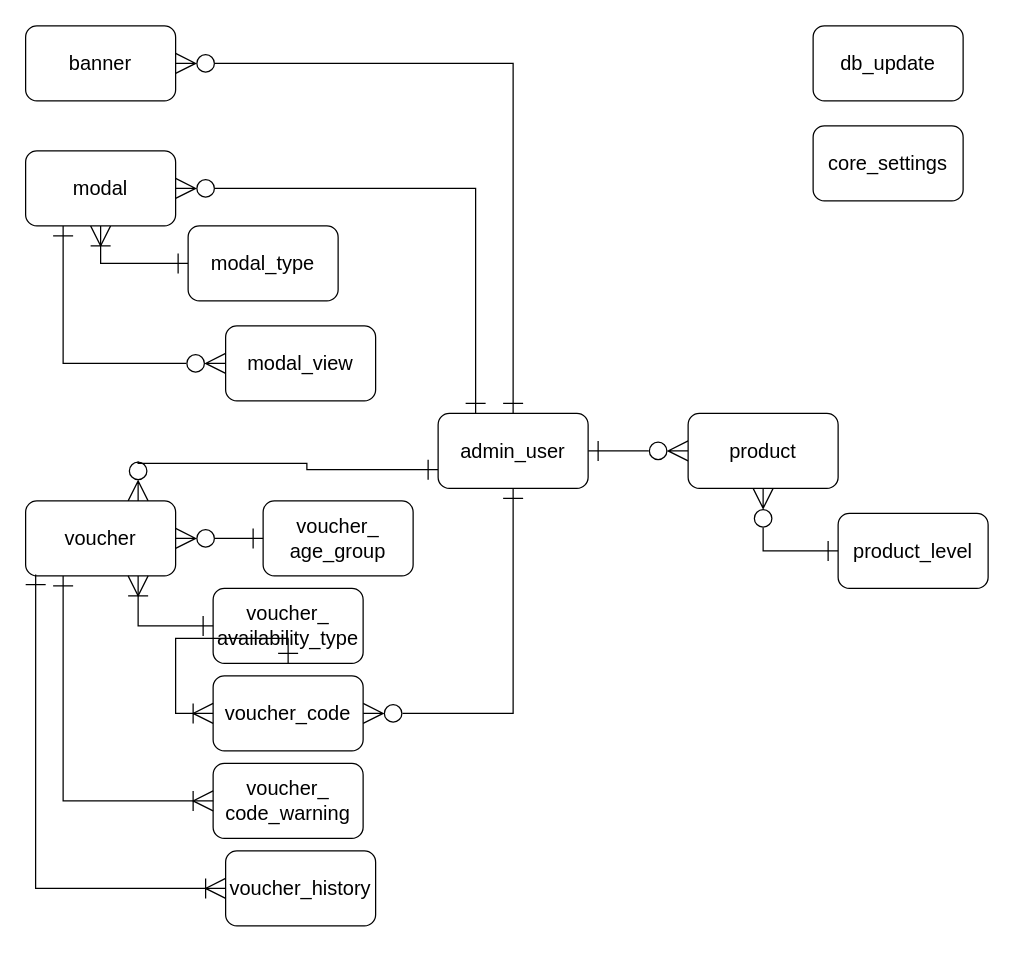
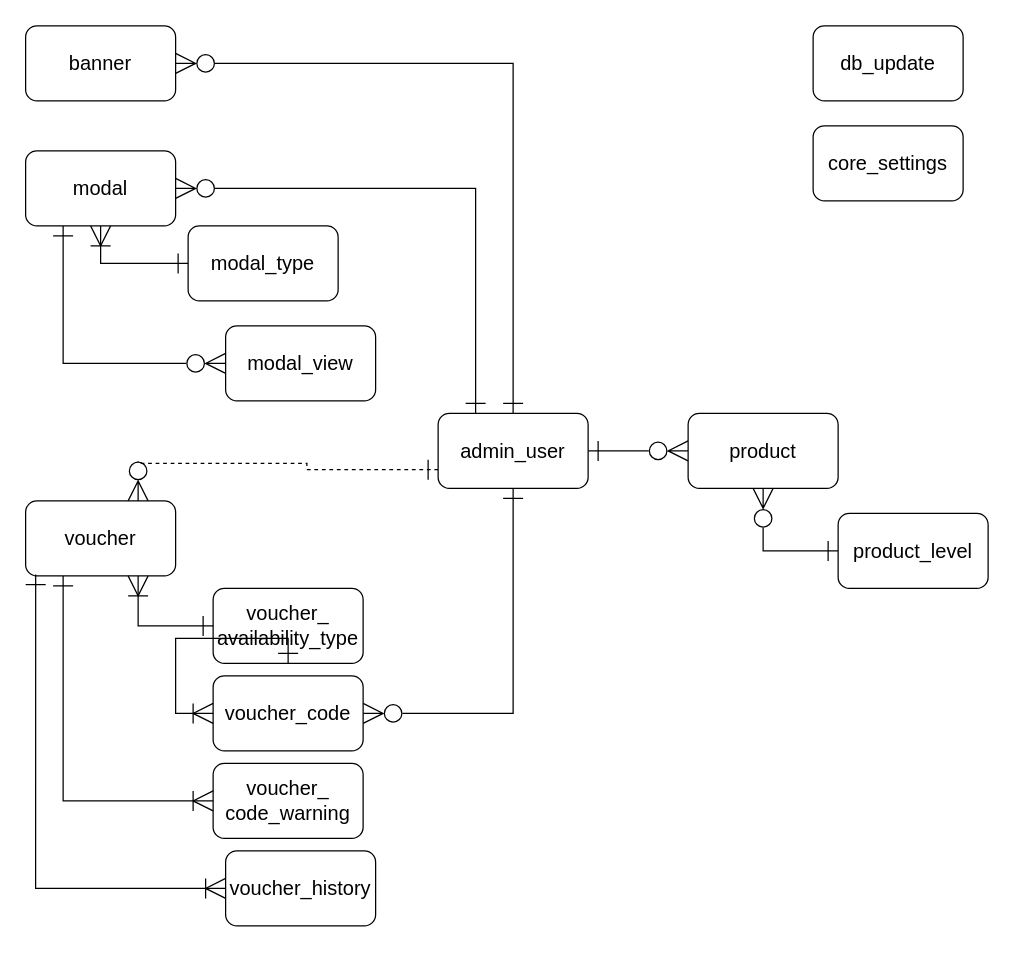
- <mxCell id="2" style="edgeStyle=orthogonalEdgeStyle;rounded=0;orthogonalLoop=1;jettySize=auto;html=1;exitX=0;exitY=0.75;exitDx=0;exitDy=0;entryX=0.75;entryY=0;entryDx=0;entryDy=0;fontSize=16;startArrow=ERone;startFill=0;endArrow=ERzeroToMany;endFill=0;startSize=14;endSize=14;" edge="1" parent="1" source="6" target="17"><mxGeometry relative="1" as="geometry" /></mxCell>
+ <mxCell id="2" style="edgeStyle=orthogonalEdgeStyle;rounded=0;orthogonalLoop=1;jettySize=auto;html=1;exitX=0;exitY=0.75;exitDx=0;exitDy=0;entryX=0.75;entryY=0;entryDx=0;entryDy=0;fontSize=16;startArrow=ERone;startFill=0;endArrow=ERzeroToMany;endFill=0;startSize=14;endSize=14;dashed=1;" edge="1" parent="1" source="6" target="17"><mxGeometry relative="1" as="geometry" /></mxCell>
- <mxCell id="29" style="edgeStyle=orthogonalEdgeStyle;rounded=0;orthogonalLoop=1;jettySize=auto;html=1;exitX=1;exitY=0.5;exitDx=0;exitDy=0;entryX=0;entryY=0.5;entryDx=0;entryDy=0;fontSize=16;endArrow=ERone;endFill=0;startArrow=ERzeroToMany;startFill=0;endSize=14;startSize=14;" edge="1" parent="1" source="17" target="18"><mxGeometry relative="1" as="geometry"><mxPoint x="160" y="510" as="sourcePoint" /><mxPoint x="220" y="550" as="targetPoint" /></mxGeometry></mxCell>
- <mxCell id="18" value="voucher_&lt;br&gt;age_group" style="rounded=1;whiteSpace=wrap;html=1;fontSize=16;" vertex="1" parent="1"><mxGeometry x="210" y="400" width="120" height="60" as="geometry" /></mxCell>
